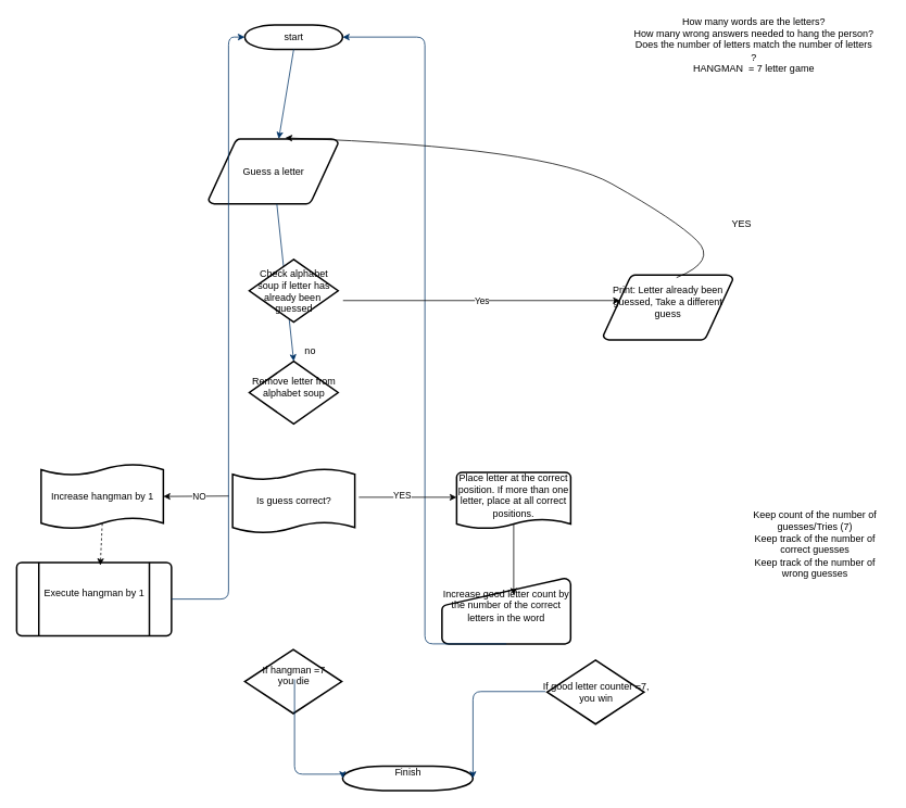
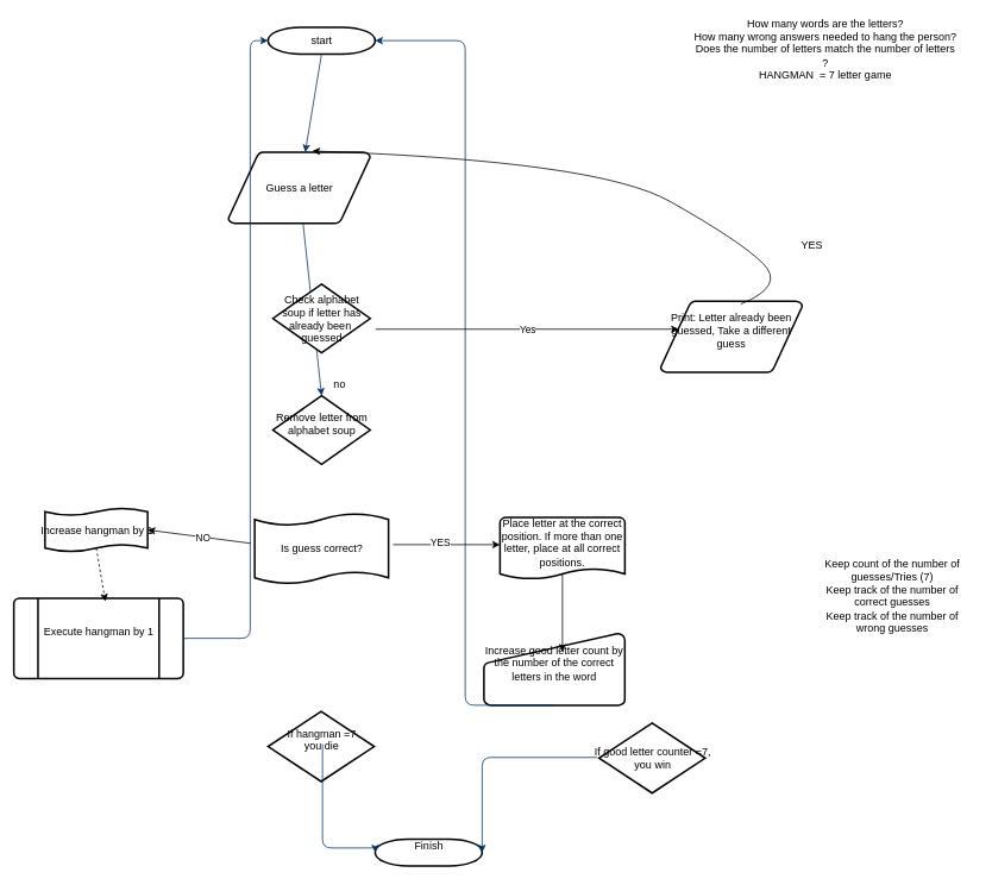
- <mxCell id="15" value="Increase hangman by 1" style="shape=mxgraph.flowchart.paper_tape;strokeWidth=2;gradientColor=none;gradientDirection=north;fontStyle=0;html=1;" vertex="1" parent="1"><mxGeometry x="50" y="568.5" width="150" height="81" as="geometry" /></mxCell>
+ <mxCell id="15" value="Increase hangman by 1" style="shape=mxgraph.flowchart.paper_tape;strokeWidth=2;gradientColor=none;gradientDirection=north;fontStyle=0;html=1;" vertex="1" parent="1"><mxGeometry x="50" y="568.5" width="115" height="50" as="geometry" /></mxCell>
- <mxCell id="9" value="&lt;div&gt;Execute hangman by 1&lt;/div&gt;&lt;div&gt;&lt;br&gt;&lt;/div&gt;" style="shape=mxgraph.flowchart.predefined_process;strokeWidth=2;gradientColor=none;gradientDirection=north;fontStyle=0;html=1;" parent="1" vertex="1"><mxGeometry x="20" y="690" width="190" height="90" as="geometry" /></mxCell>
+ <mxCell id="9" value="&lt;div&gt;Execute hangman by 1&lt;/div&gt;&lt;div&gt;&lt;br&gt;&lt;/div&gt;" style="shape=mxgraph.flowchart.predefined_process;strokeWidth=2;gradientColor=none;gradientDirection=north;fontStyle=0;html=1;" parent="1" vertex="1"><mxGeometry x="15" y="670" width="190" height="90" as="geometry" /></mxCell>
- <mxCell id="30" value="&lt;div&gt;Finish&lt;/div&gt;&lt;div&gt;&lt;br&gt;&lt;/div&gt;" style="shape=mxgraph.flowchart.terminator;strokeWidth=2;gradientColor=none;gradientDirection=north;fontStyle=0;html=1;" vertex="1" parent="1"><mxGeometry x="420" y="940" width="160" height="30" as="geometry" /></mxCell>
+ <mxCell id="30" value="&lt;div&gt;Finish&lt;/div&gt;&lt;div&gt;&lt;br&gt;&lt;/div&gt;" style="shape=mxgraph.flowchart.terminator;strokeWidth=2;gradientColor=none;gradientDirection=north;fontStyle=0;html=1;" vertex="1" parent="1"><mxGeometry x="420" y="940" width="120" height="30" as="geometry" /></mxCell>
